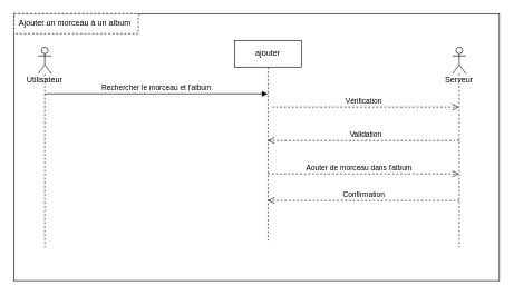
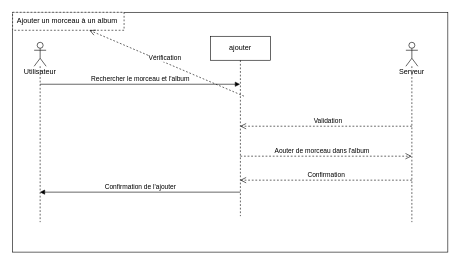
- <mxCell id="11" value="&lt;font style=&quot;vertical-align: inherit&quot;&gt;&lt;font style=&quot;vertical-align: inherit&quot;&gt;Vérification&amp;nbsp;&amp;nbsp;&lt;/font&gt;&lt;/font&gt;" style="html=1;verticalAlign=bottom;endArrow=open;dashed=1;endSize=8;exitX=0.56;exitY=0.333;exitDx=0;exitDy=0;exitPerimeter=0;" edge="1" parent="1" source="4" target="6"><mxGeometry relative="1" as="geometry"><mxPoint x="496" y="160" as="sourcePoint" /><mxPoint x="416" y="160" as="targetPoint" /></mxGeometry></mxCell>
+ <mxCell id="11" value="&lt;font style=&quot;vertical-align: inherit&quot;&gt;&lt;font style=&quot;vertical-align: inherit&quot;&gt;Vérification&amp;nbsp;&amp;nbsp;&lt;/font&gt;&lt;/font&gt;" style="html=1;verticalAlign=bottom;endArrow=open;dashed=1;endSize=8;exitX=0.56;exitY=0.333;exitDx=0;exitDy=0;exitPerimeter=0;" edge="1" parent="1" source="4" target="3"><mxGeometry relative="1" as="geometry"><mxPoint x="496" y="160" as="sourcePoint" /><mxPoint x="416" y="160" as="targetPoint" /></mxGeometry></mxCell>
+ <mxCell id="10" value="&lt;font style=&quot;vertical-align: inherit&quot;&gt;&lt;font style=&quot;vertical-align: inherit&quot;&gt;Confirmation de l'ajouter&lt;/font&gt;&lt;/font&gt;" style="html=1;verticalAlign=bottom;endArrow=block;" edge="1" parent="1" source="4" target="5"><mxGeometry width="80" relative="1" as="geometry"><mxPoint x="106" y="330" as="sourcePoint" /><mxPoint x="186" y="330" as="targetPoint" /><Array as="points"><mxPoint x="266" y="320" /></Array></mxGeometry></mxCell>
